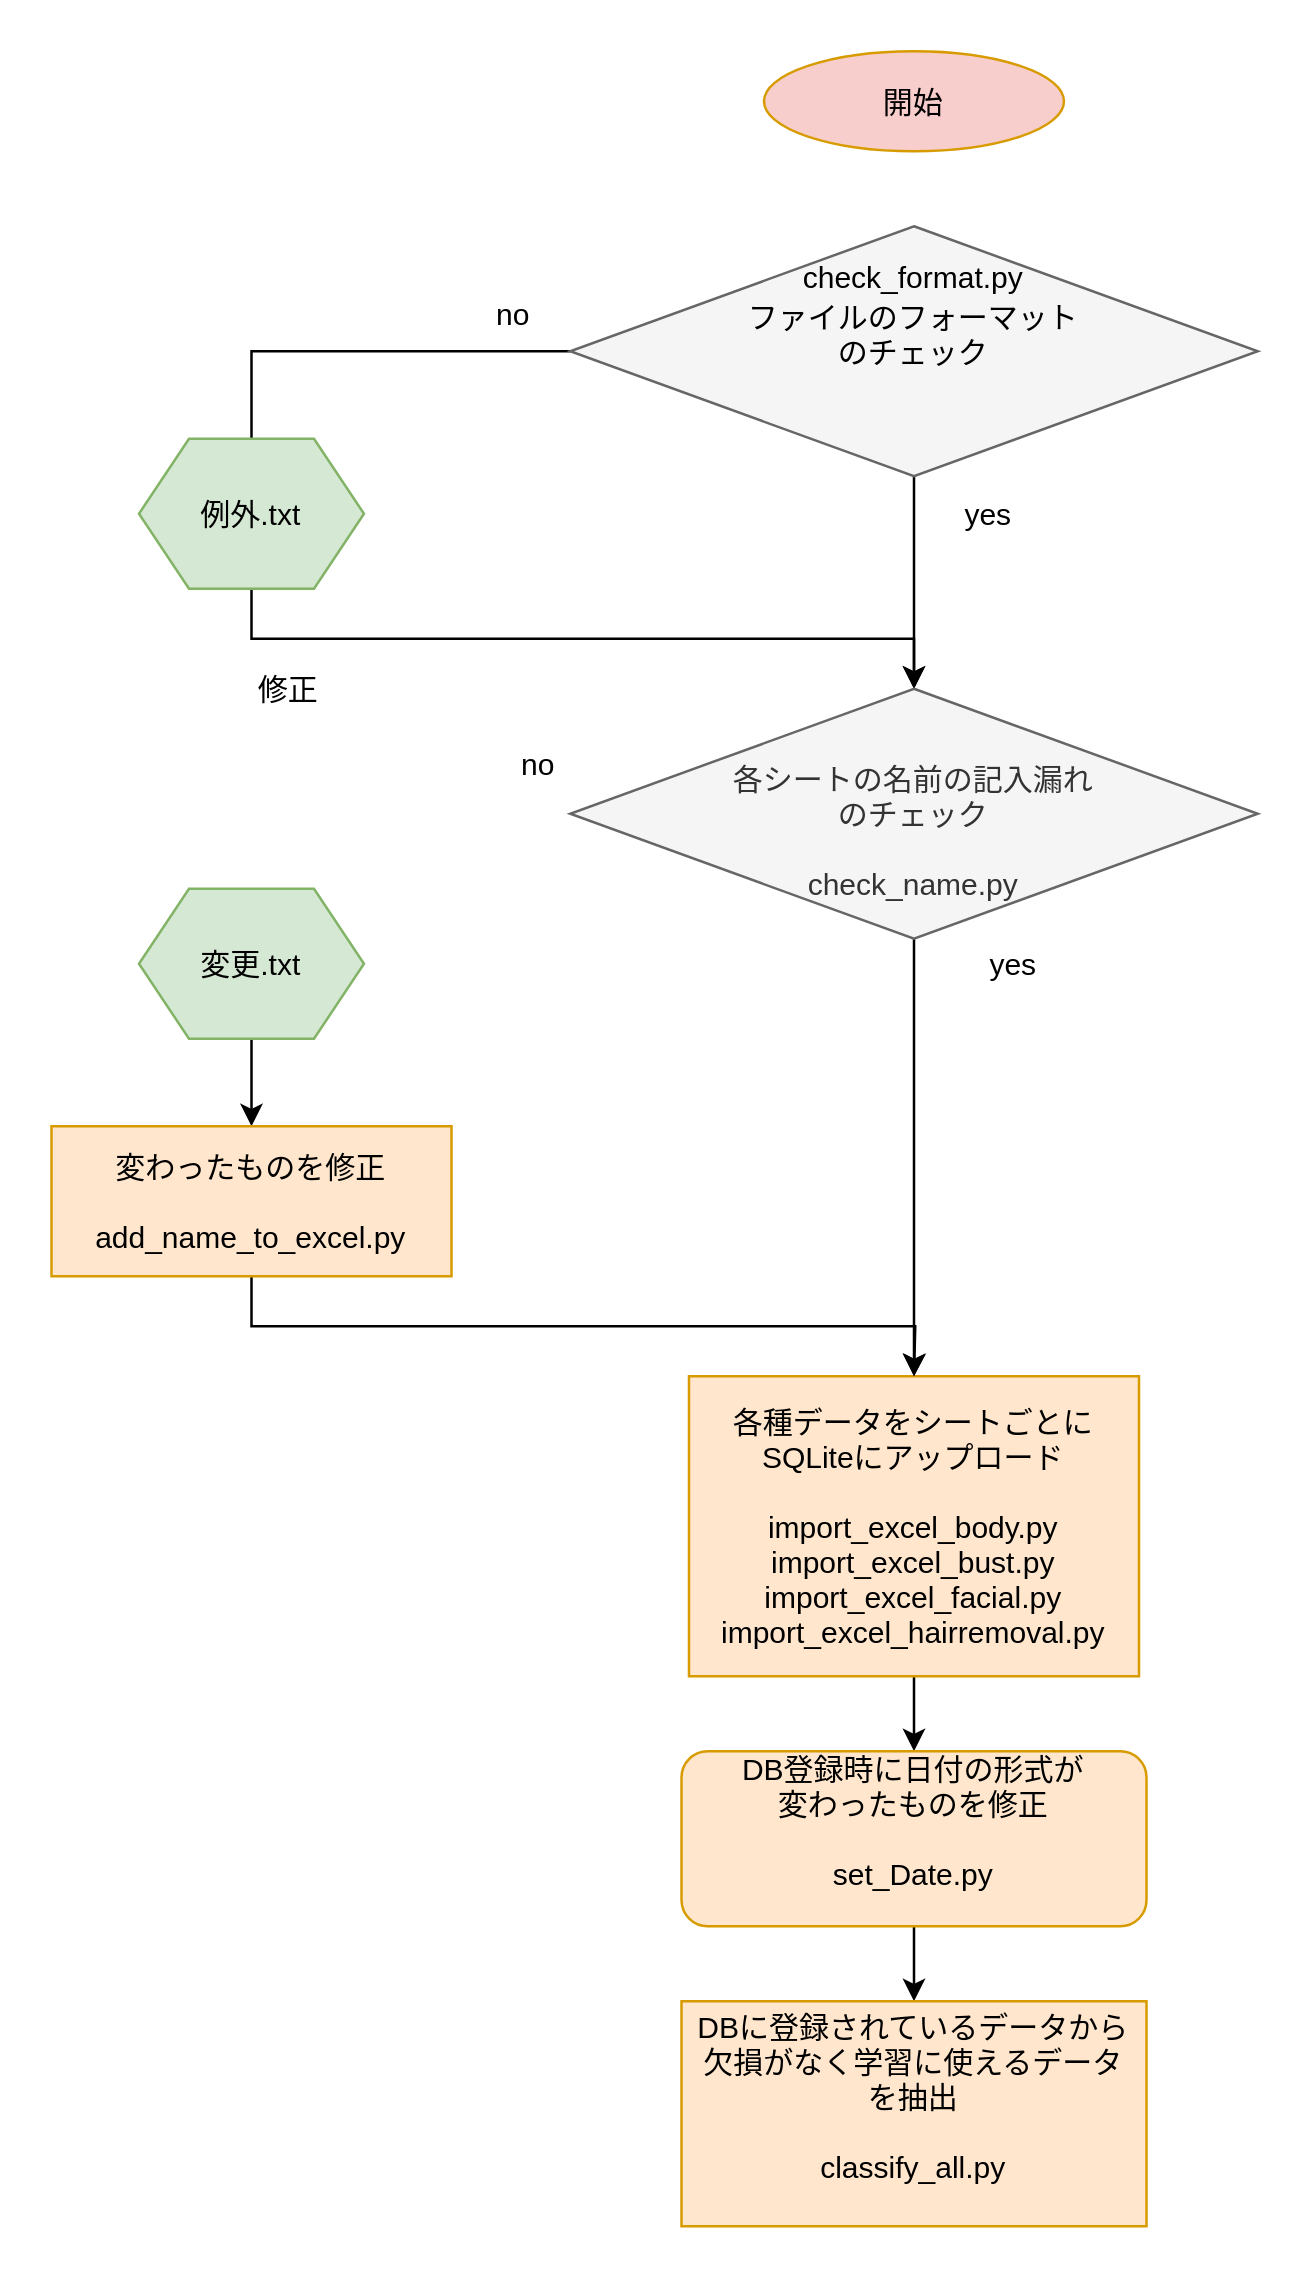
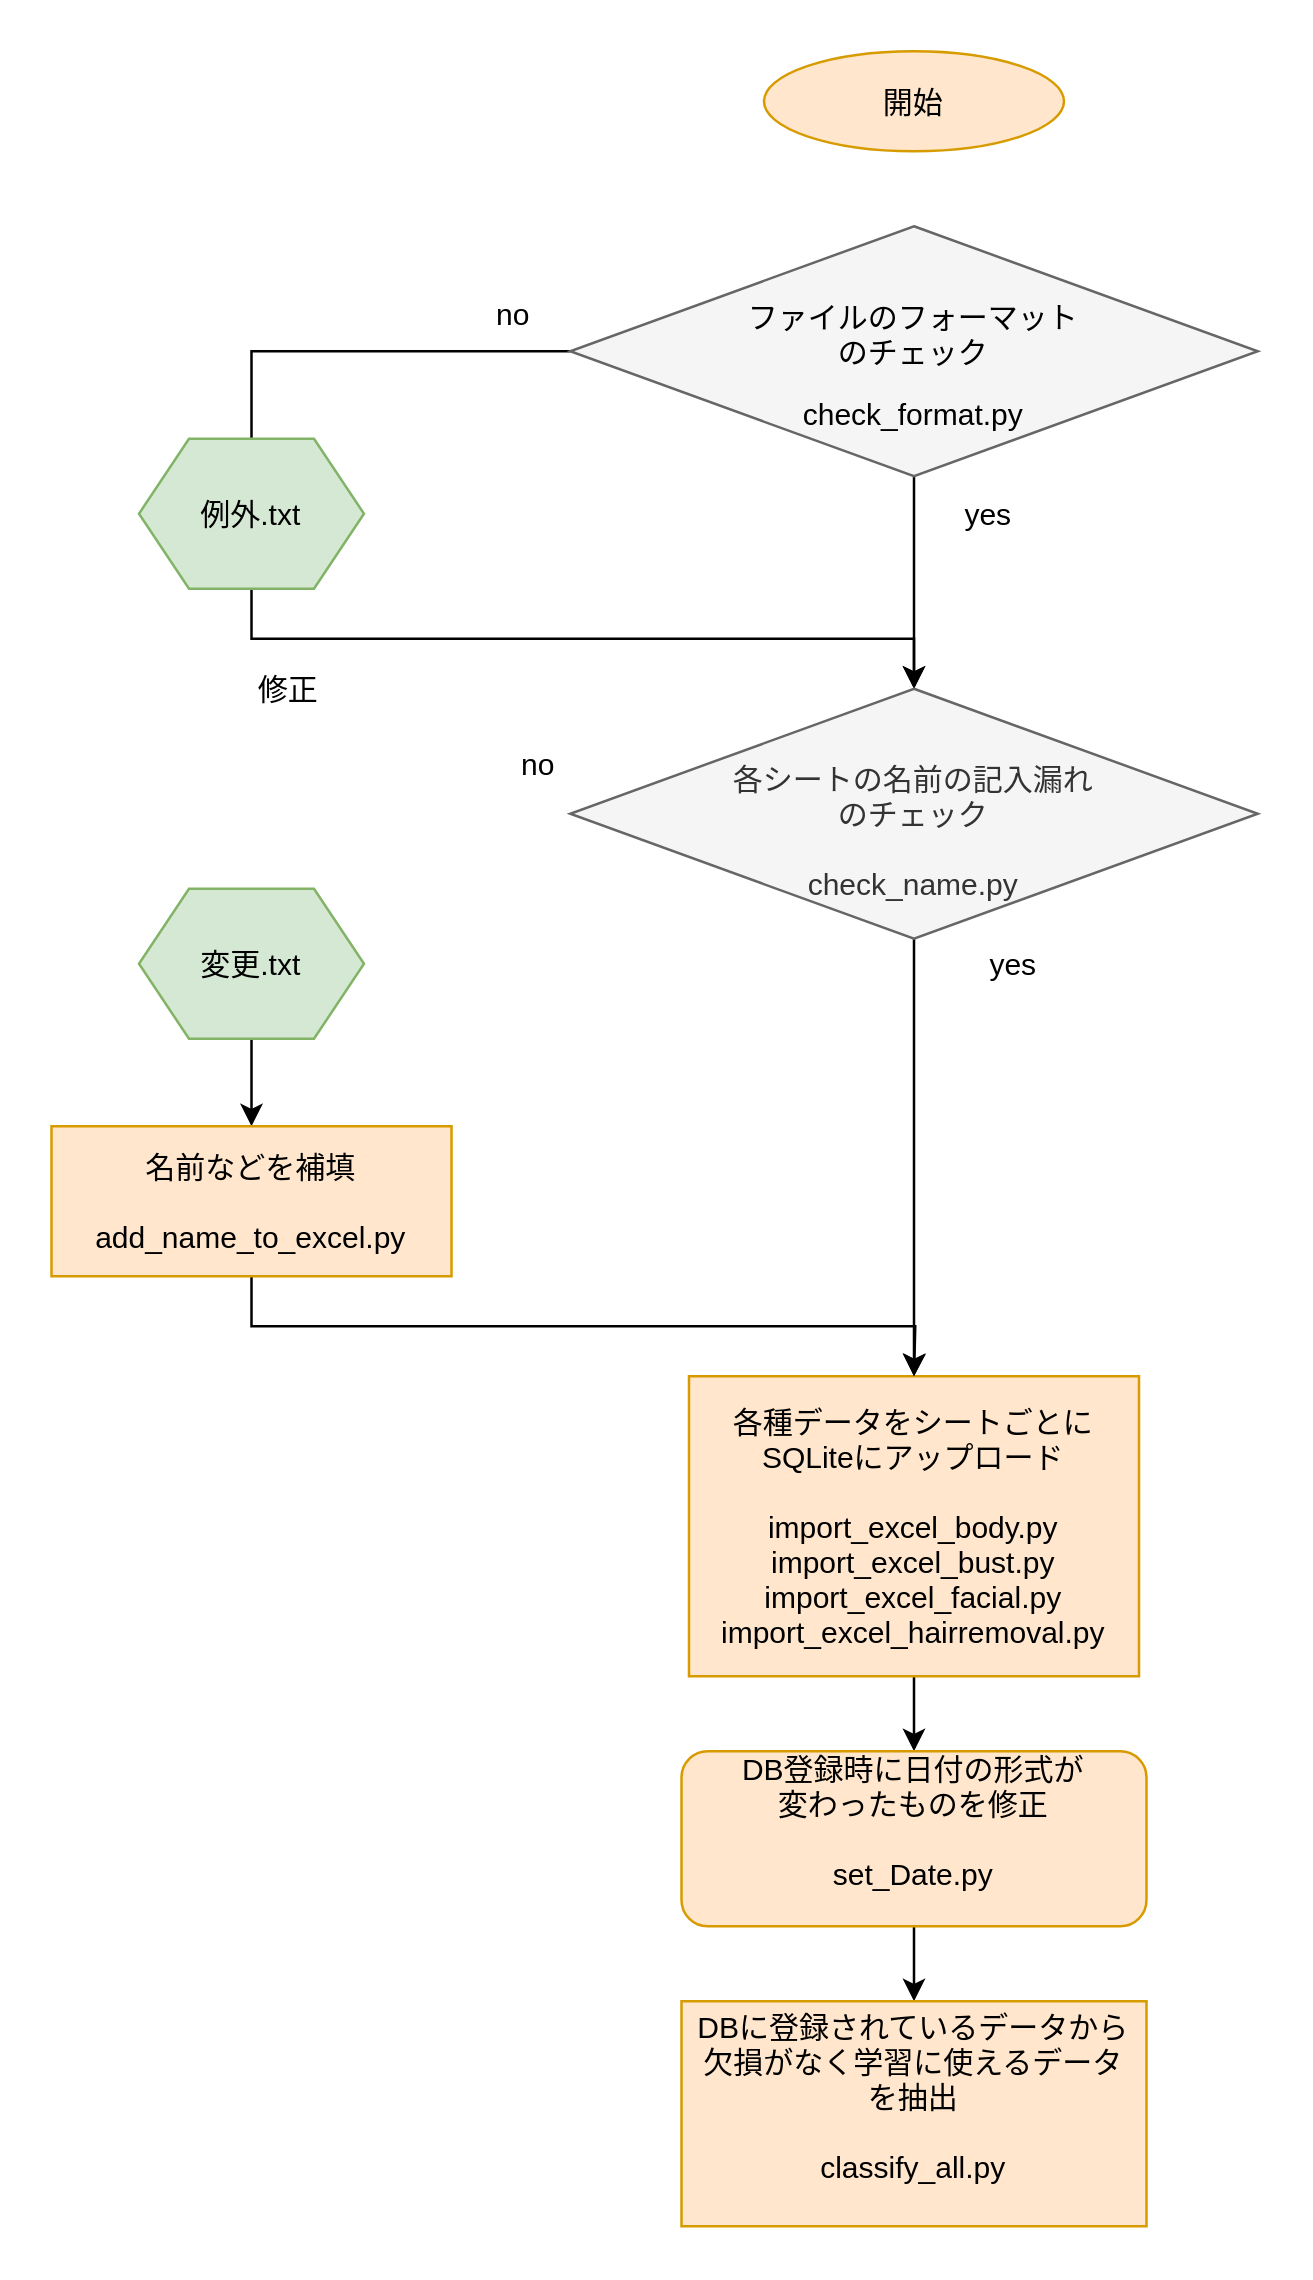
- <mxCell id="2" value="開始" style="ellipse;fillColor=#f8cecc;strokeColor=#d79b00;" parent="1" vertex="1"><mxGeometry x="305" y="20" width="120" height="40" as="geometry" /></mxCell>
+ <mxCell id="2" value="開始" style="ellipse;fillColor=#ffe6cc;strokeColor=#d79b00;" parent="1" vertex="1"><mxGeometry x="305" y="20" width="120" height="40" as="geometry" /></mxCell>
- <mxCell id="24" value="check_format.py" style="text;strokeColor=none;fillColor=none;align=center;verticalAlign=middle;rounded=0;glass=0;" vertex="1" parent="1"><mxGeometry x="335" y="95" width="60" height="30" as="geometry" /></mxCell>
+ <mxCell id="24" value="check_format.py" style="text;strokeColor=none;fillColor=none;align=center;verticalAlign=middle;rounded=0;glass=0;" vertex="1" parent="1"><mxGeometry x="335" y="150" width="60" height="30" as="geometry" /></mxCell>
- <mxCell id="20" value="変わったものを修正&#10;&#10;add_name_to_excel.py" style="rounded=0;glass=0;fillColor=#ffe6cc;strokeColor=#d79b00;" parent="1" vertex="1"><mxGeometry x="20" y="450" width="160" height="60" as="geometry" /></mxCell>
+ <mxCell id="20" value="名前などを補填&#10;&#10;add_name_to_excel.py" style="rounded=0;glass=0;fillColor=#ffe6cc;strokeColor=#d79b00;" parent="1" vertex="1"><mxGeometry x="20" y="450" width="160" height="60" as="geometry" /></mxCell>
